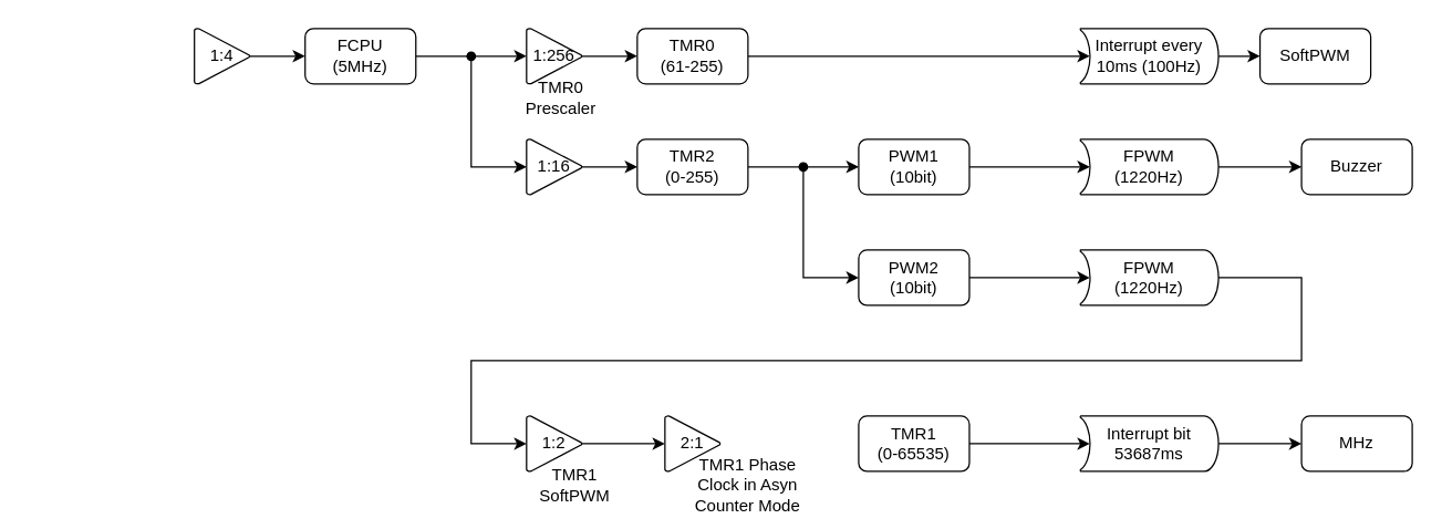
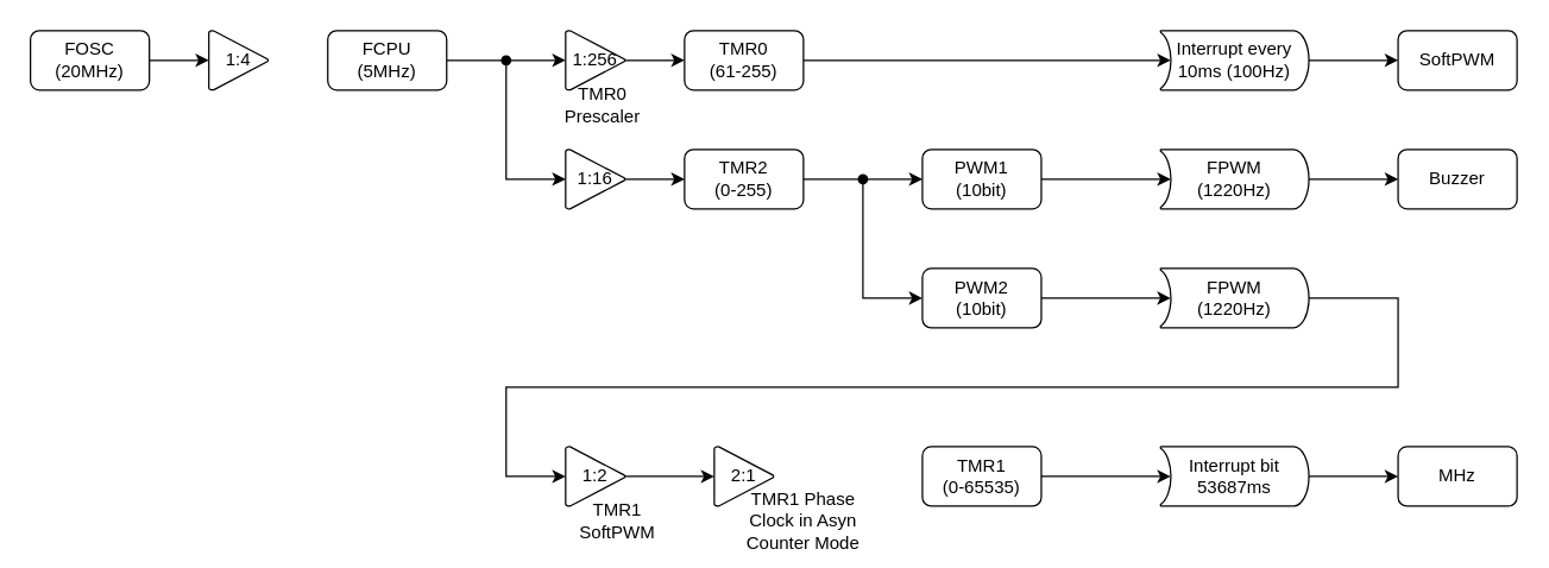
+ <mxCell id="3" value="FOSC&lt;br&gt;(20MHz)" style="rounded=1;whiteSpace=wrap;html=1;" parent="1" vertex="1"><mxGeometry x="20" y="20" width="80" height="40" as="geometry" /></mxCell>
+ <mxCell id="2" style="edgeStyle=orthogonalEdgeStyle;rounded=0;orthogonalLoop=1;jettySize=auto;html=1;entryX=0.5;entryY=1;entryDx=0;entryDy=0;entryPerimeter=0;" parent="1" source="3" target="7" edge="1"><mxGeometry relative="1" as="geometry" /></mxCell>
- <mxCell id="6" style="edgeStyle=orthogonalEdgeStyle;rounded=0;orthogonalLoop=1;jettySize=auto;html=1;exitX=0.5;exitY=0;exitDx=0;exitDy=0;exitPerimeter=0;entryX=0;entryY=0.5;entryDx=0;entryDy=0;" parent="1" source="7" target="5" edge="1"><mxGeometry relative="1" as="geometry" /></mxCell>
- <mxCell id="33" value="SoftPWM" style="rounded=1;whiteSpace=wrap;html=1;" parent="1" vertex="1"><mxGeometry x="910" y="20" width="80" height="40" as="geometry" /></mxCell>
+ <mxCell id="33" value="SoftPWM" style="rounded=1;whiteSpace=wrap;html=1;" parent="1" vertex="1"><mxGeometry x="940" y="20" width="80" height="40" as="geometry" /></mxCell>
